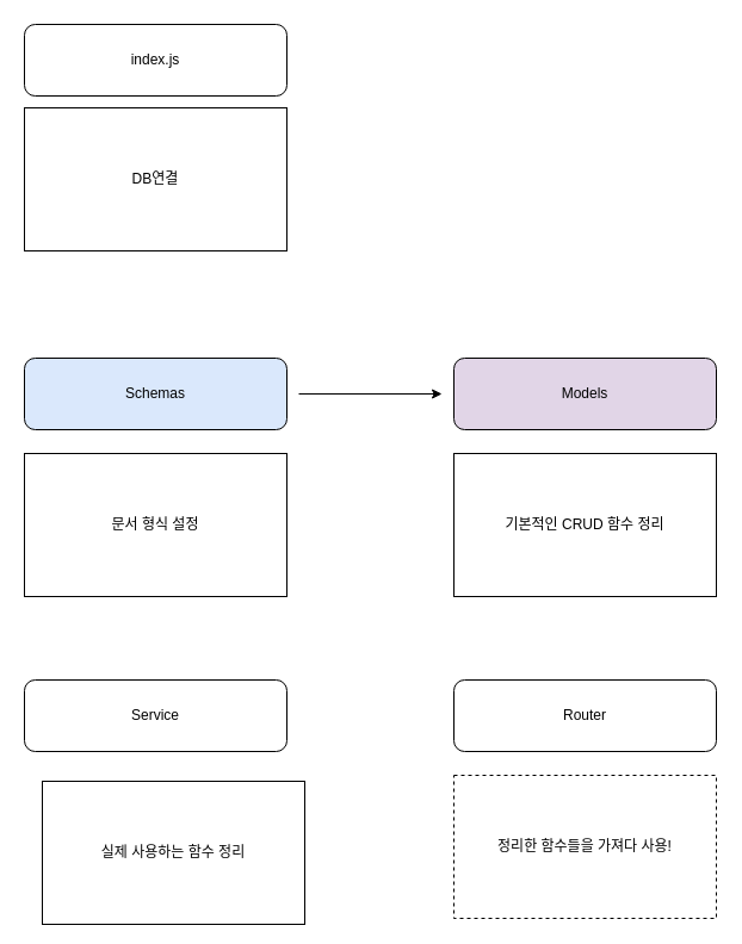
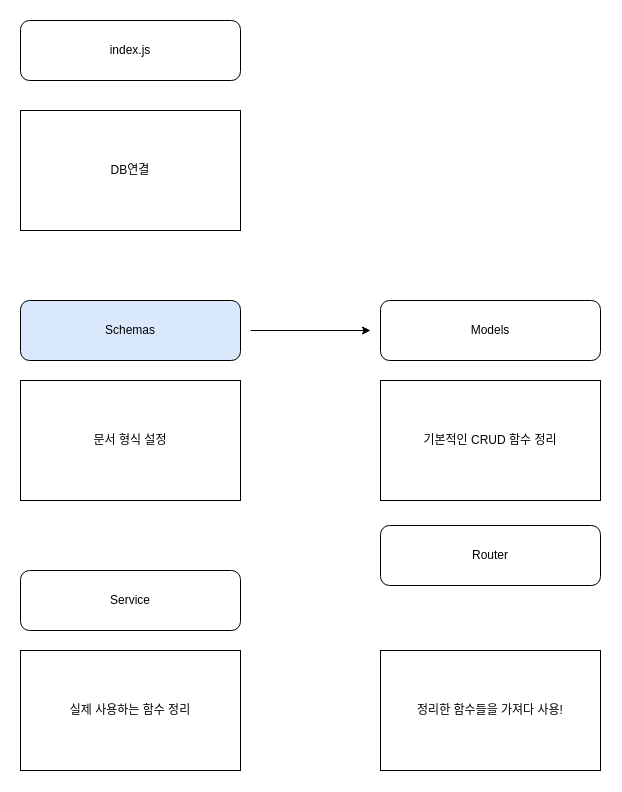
- <mxCell id="8" value="DB연결" style="rounded=0;whiteSpace=wrap;html=1;" parent="1" vertex="1"><mxGeometry x="20" y="90" width="220" height="120" as="geometry" /></mxCell>
+ <mxCell id="8" value="DB연결" style="rounded=0;whiteSpace=wrap;html=1;" parent="1" vertex="1"><mxGeometry x="20" y="110" width="220" height="120" as="geometry" /></mxCell>
- <mxCell id="3" value="Models" style="rounded=1;whiteSpace=wrap;html=1;fillColor=#e1d5e7;" parent="1" vertex="1"><mxGeometry x="380" y="300" width="220" height="60" as="geometry" /></mxCell>
+ <mxCell id="3" value="Models" style="rounded=1;whiteSpace=wrap;html=1;" parent="1" vertex="1"><mxGeometry x="380" y="300" width="220" height="60" as="geometry" /></mxCell>
- <mxCell id="11" value="Router" style="rounded=1;whiteSpace=wrap;html=1;" parent="1" vertex="1"><mxGeometry x="380" y="570" width="220" height="60" as="geometry" /></mxCell>
+ <mxCell id="11" value="Router" style="rounded=1;whiteSpace=wrap;html=1;" parent="1" vertex="1"><mxGeometry x="380" y="525" width="220" height="60" as="geometry" /></mxCell>
- <mxCell id="12" value="정리한 함수들을 가져다 사용!" style="rounded=0;whiteSpace=wrap;html=1;dashed=1;" parent="1" vertex="1"><mxGeometry x="380" y="650" width="220" height="120" as="geometry" /></mxCell>
+ <mxCell id="12" value="정리한 함수들을 가져다 사용!" style="rounded=0;whiteSpace=wrap;html=1;" parent="1" vertex="1"><mxGeometry x="380" y="650" width="220" height="120" as="geometry" /></mxCell>
- <mxCell id="10" value="실제 사용하는 함수 정리" style="rounded=0;whiteSpace=wrap;html=1;" parent="1" vertex="1"><mxGeometry x="35" y="655" width="220" height="120" as="geometry" /></mxCell>
+ <mxCell id="10" value="실제 사용하는 함수 정리" style="rounded=0;whiteSpace=wrap;html=1;" parent="1" vertex="1"><mxGeometry x="20" y="650" width="220" height="120" as="geometry" /></mxCell>
